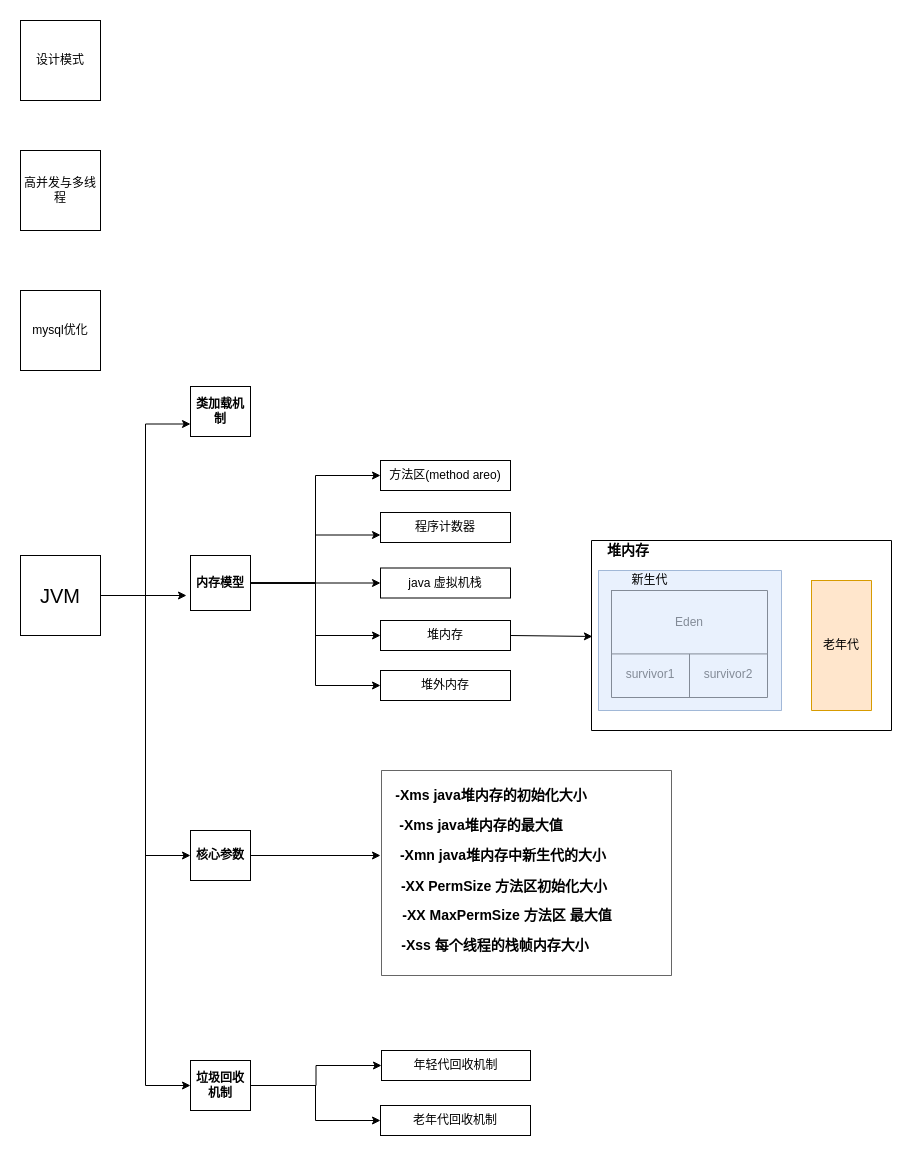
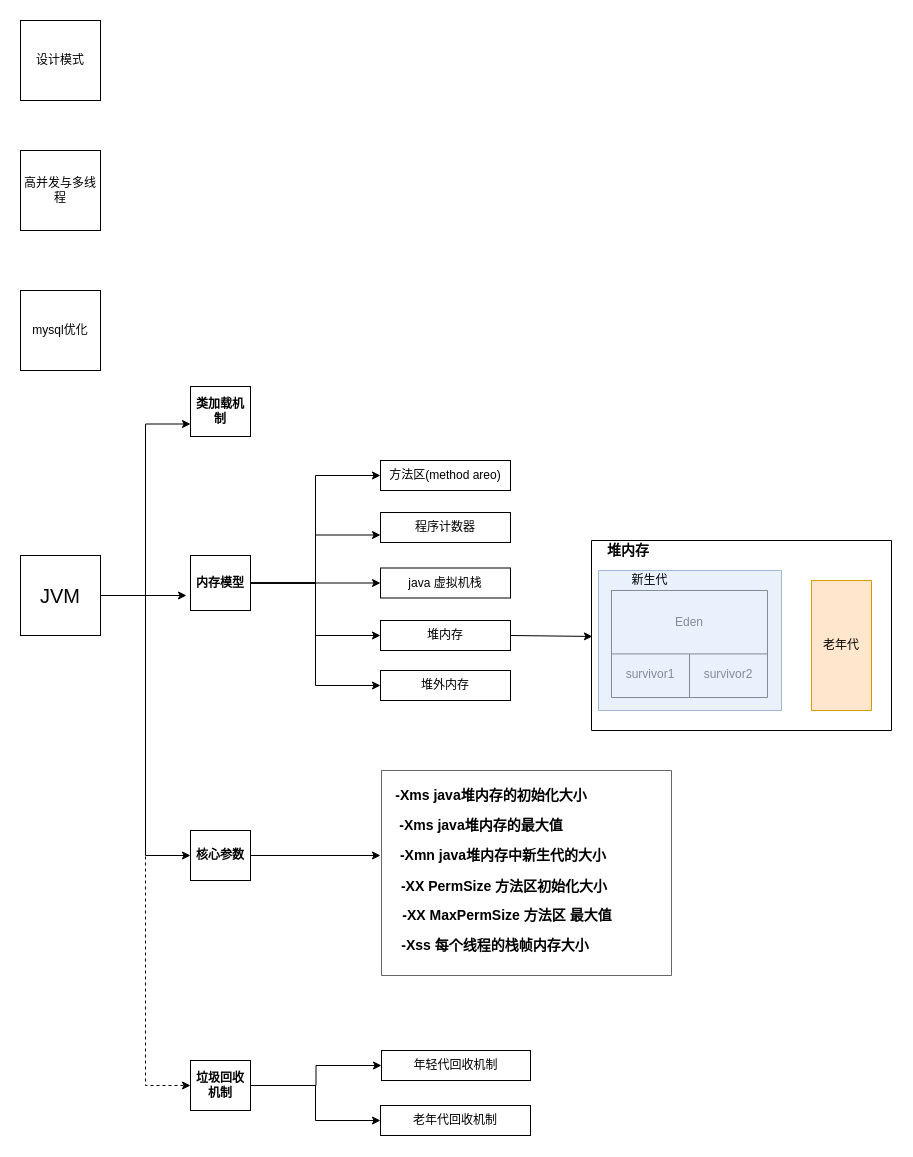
- <mxCell id="8" style="edgeStyle=orthogonalEdgeStyle;rounded=0;orthogonalLoop=1;jettySize=auto;html=1;entryX=0;entryY=0.5;entryDx=0;entryDy=0;fontSize=14;" edge="1" parent="1" source="9" target="20"><mxGeometry relative="1" as="geometry" /></mxCell>
+ <mxCell id="8" style="edgeStyle=orthogonalEdgeStyle;rounded=0;orthogonalLoop=1;jettySize=auto;html=1;entryX=0;entryY=0.5;entryDx=0;entryDy=0;fontSize=14;dashed=1;" edge="1" parent="1" source="9" target="20"><mxGeometry relative="1" as="geometry" /></mxCell>
